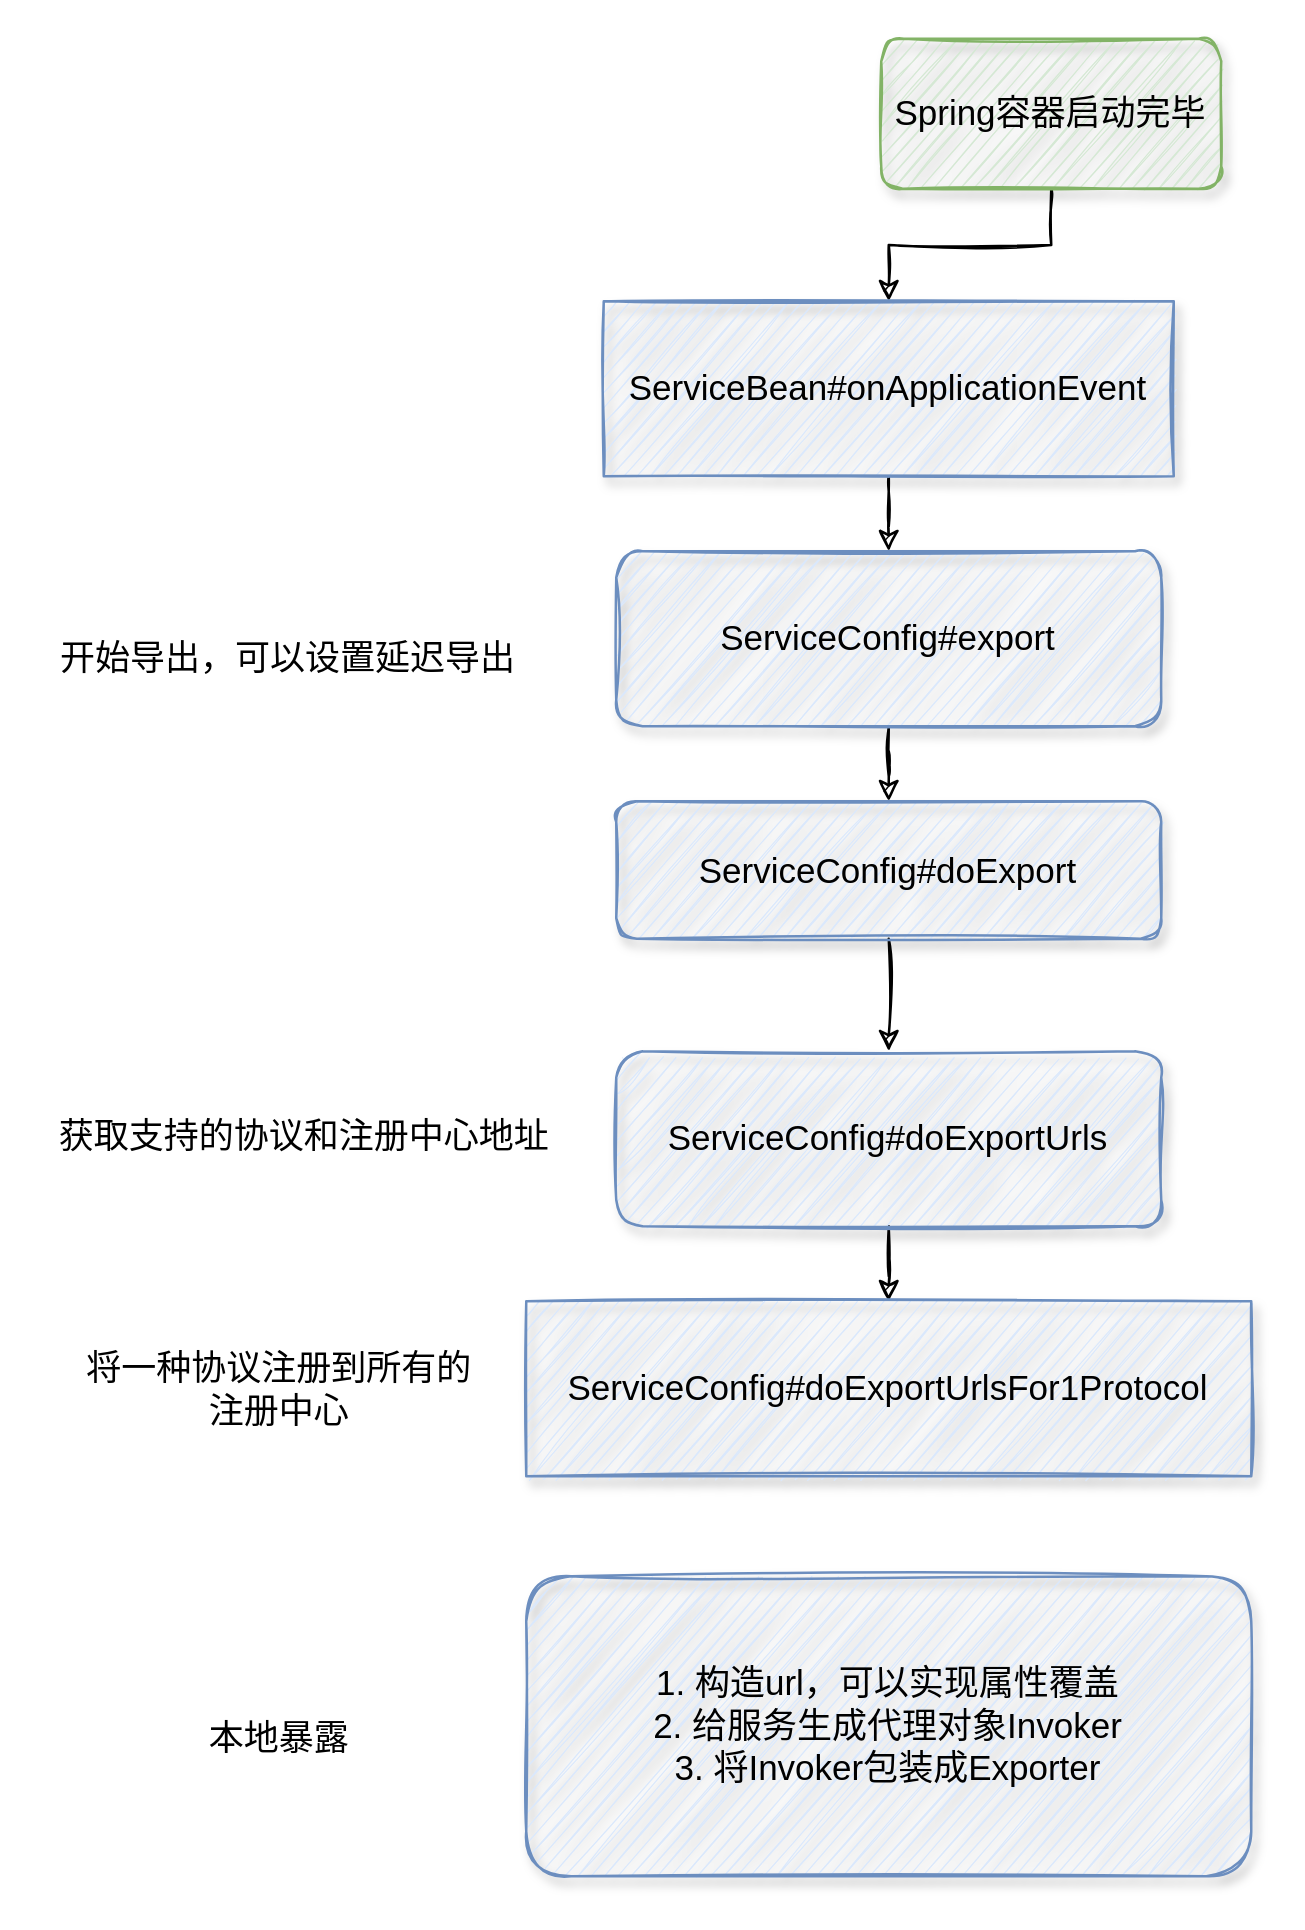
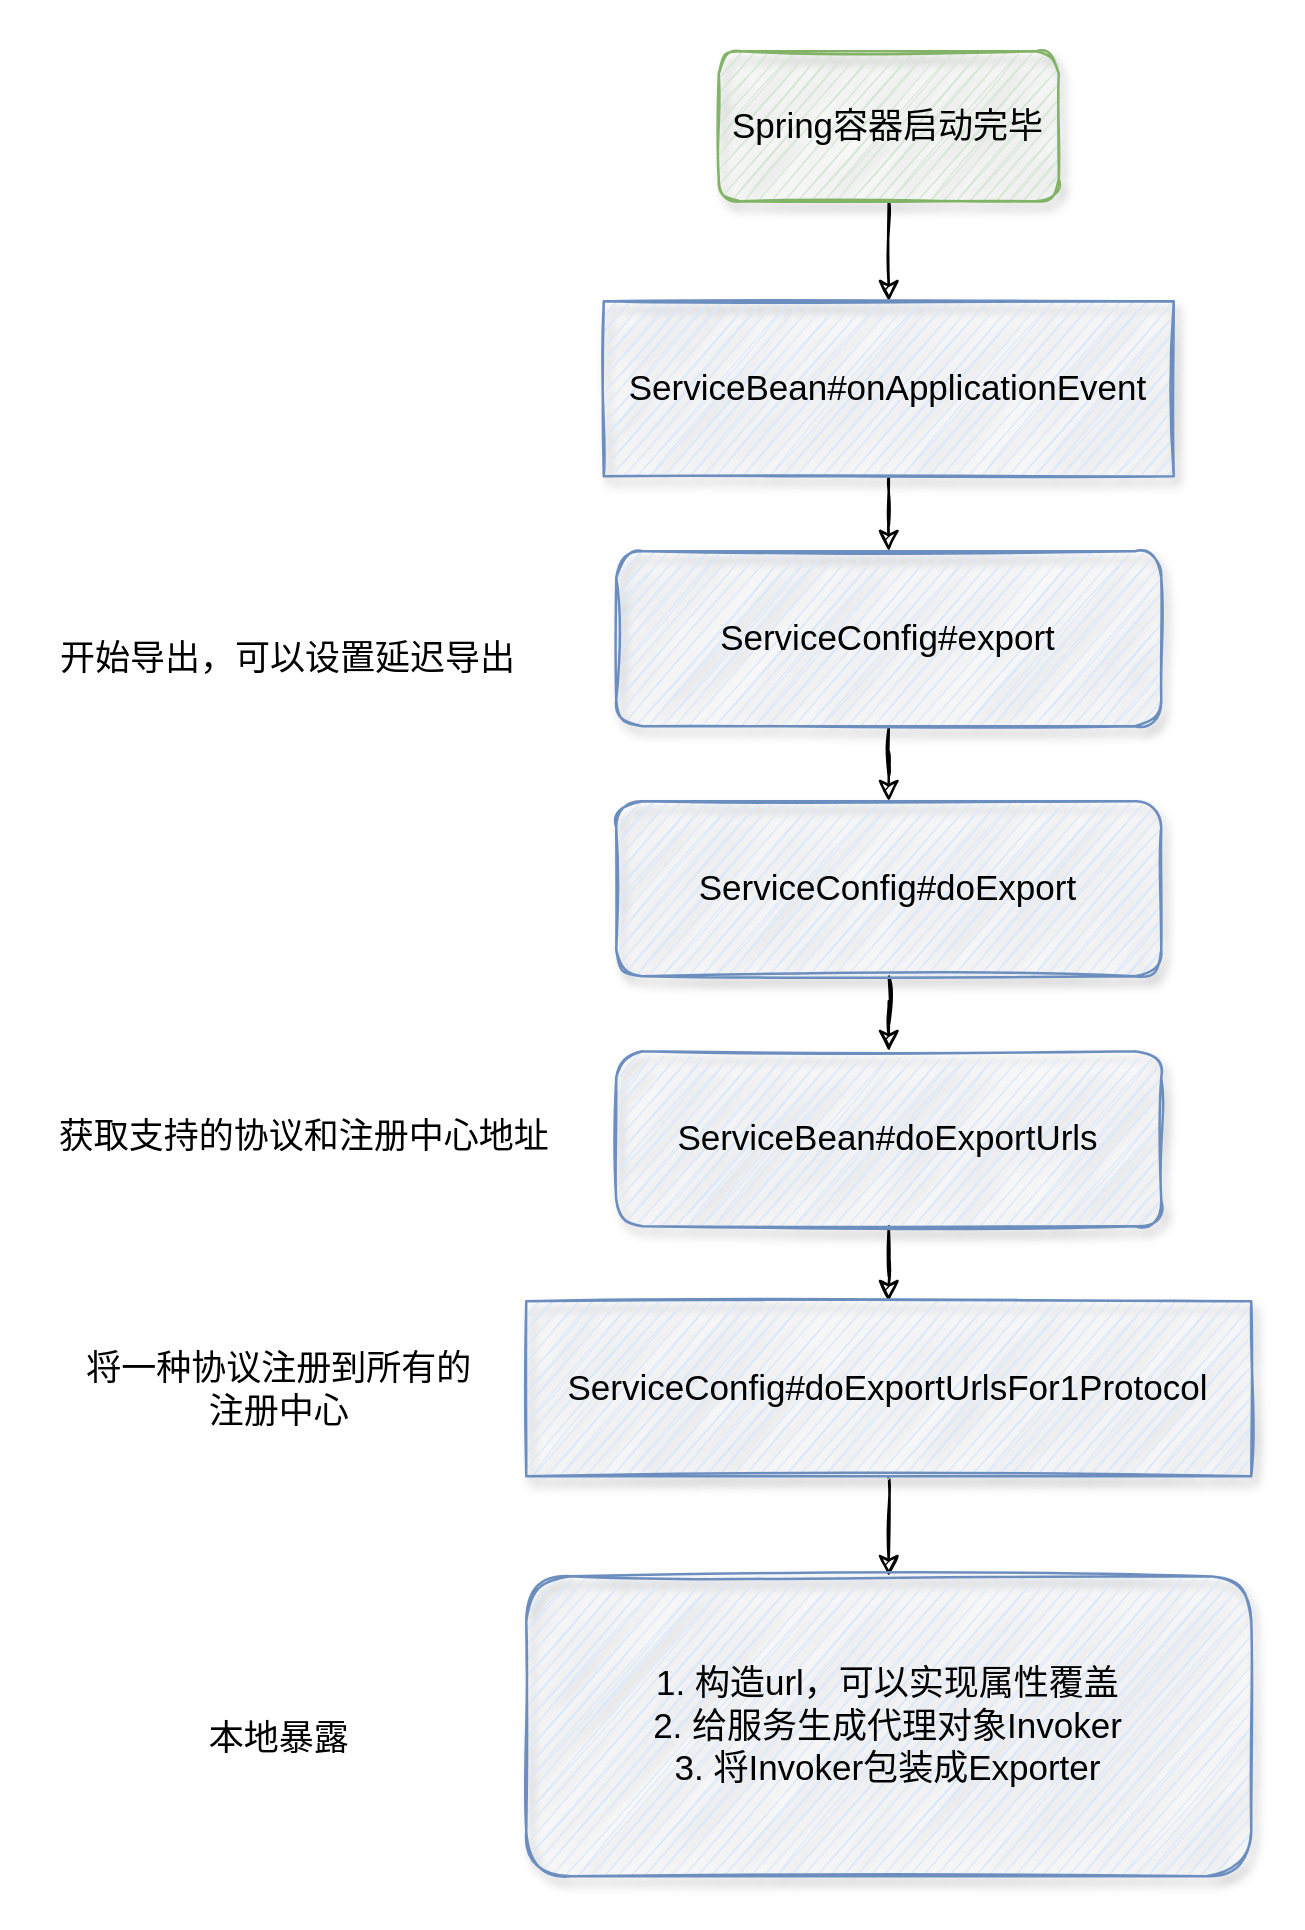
- <mxCell id="3" value="&lt;font style=&quot;font-size: 14px&quot;&gt;Spring容器启动完毕&lt;/font&gt;" style="rounded=1;whiteSpace=wrap;html=1;shadow=1;fillColor=#d5e8d4;strokeColor=#82b366;sketch=1;" vertex="1" parent="1"><mxGeometry x="352" y="15" width="136" height="60" as="geometry" /></mxCell>
+ <mxCell id="3" value="&lt;font style=&quot;font-size: 14px&quot;&gt;Spring容器启动完毕&lt;/font&gt;" style="rounded=1;whiteSpace=wrap;html=1;shadow=1;fillColor=#d5e8d4;strokeColor=#82b366;sketch=1;" vertex="1" parent="1"><mxGeometry x="287" y="20" width="136" height="60" as="geometry" /></mxCell>
- <mxCell id="10" value="&lt;font style=&quot;font-size: 14px&quot;&gt;ServiceConfig#doExport&lt;/font&gt;" style="rounded=1;whiteSpace=wrap;html=1;shadow=1;fillColor=#dae8fc;strokeColor=#6c8ebf;sketch=1;" vertex="1" parent="1"><mxGeometry x="246" y="320" width="218" height="55" as="geometry" /></mxCell>
+ <mxCell id="10" value="&lt;font style=&quot;font-size: 14px&quot;&gt;ServiceConfig#doExport&lt;/font&gt;" style="rounded=1;whiteSpace=wrap;html=1;shadow=1;fillColor=#dae8fc;strokeColor=#6c8ebf;sketch=1;" vertex="1" parent="1"><mxGeometry x="246" y="320" width="218" height="70" as="geometry" /></mxCell>
- <mxCell id="12" value="&lt;font style=&quot;font-size: 14px&quot;&gt;ServiceConfig#doExportUrls&lt;/font&gt;" style="rounded=1;whiteSpace=wrap;html=1;shadow=1;fillColor=#dae8fc;strokeColor=#6c8ebf;sketch=1;" vertex="1" parent="1"><mxGeometry x="246" y="420" width="218" height="70" as="geometry" /></mxCell>
+ <mxCell id="12" value="&lt;font style=&quot;font-size: 14px&quot;&gt;ServiceBean#doExportUrls&lt;/font&gt;" style="rounded=1;whiteSpace=wrap;html=1;shadow=1;fillColor=#dae8fc;strokeColor=#6c8ebf;sketch=1;" vertex="1" parent="1"><mxGeometry x="246" y="420" width="218" height="70" as="geometry" /></mxCell>
+ <mxCell id="13" value="" style="edgeStyle=orthogonalEdgeStyle;rounded=0;sketch=1;orthogonalLoop=1;jettySize=auto;html=1;" edge="1" parent="1" source="14" target="15"><mxGeometry relative="1" as="geometry" /></mxCell>
